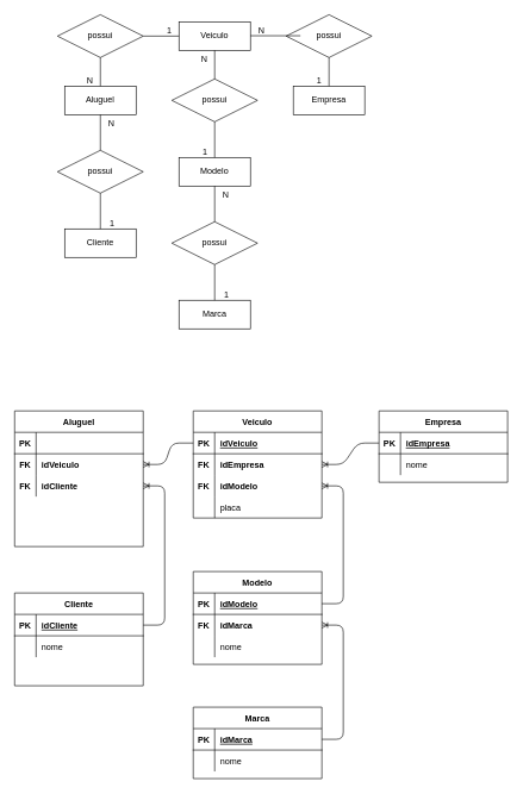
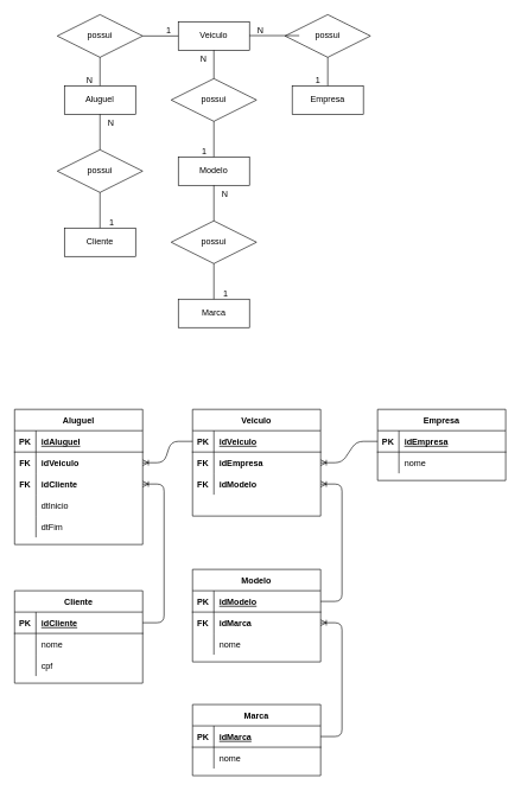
+ <mxCell id="84" value="idAluguel" style="shape=partialRectangle;connectable=0;fillColor=none;top=0;left=0;bottom=0;right=0;align=left;spacingLeft=6;fontStyle=5;overflow=hidden;" vertex="1" parent="82"><mxGeometry x="30" width="150" height="30" as="geometry" /></mxCell>
+ <mxCell id="93" value="dtInicio" style="shape=partialRectangle;connectable=0;fillColor=none;top=0;left=0;bottom=0;right=0;align=left;spacingLeft=6;overflow=hidden;" vertex="1" parent="91"><mxGeometry x="30" width="150" height="30" as="geometry" /></mxCell>
- <mxCell id="32" value="placa" style="shape=partialRectangle;connectable=0;fillColor=none;top=0;left=0;bottom=0;right=0;align=left;spacingLeft=6;overflow=hidden;" parent="30" vertex="1"><mxGeometry x="30" width="150" height="30" as="geometry" /></mxCell>
+ <mxCell id="96" value="dtFim" style="shape=partialRectangle;connectable=0;fillColor=none;top=0;left=0;bottom=0;right=0;align=left;spacingLeft=6;overflow=hidden;" vertex="1" parent="94"><mxGeometry x="30" width="150" height="30" as="geometry" /></mxCell>
+ <mxCell id="19" value="cpf" style="shape=partialRectangle;connectable=0;fillColor=none;top=0;left=0;bottom=0;right=0;align=left;spacingLeft=6;overflow=hidden;" parent="17" vertex="1"><mxGeometry x="30" width="150" height="30" as="geometry" /></mxCell>
